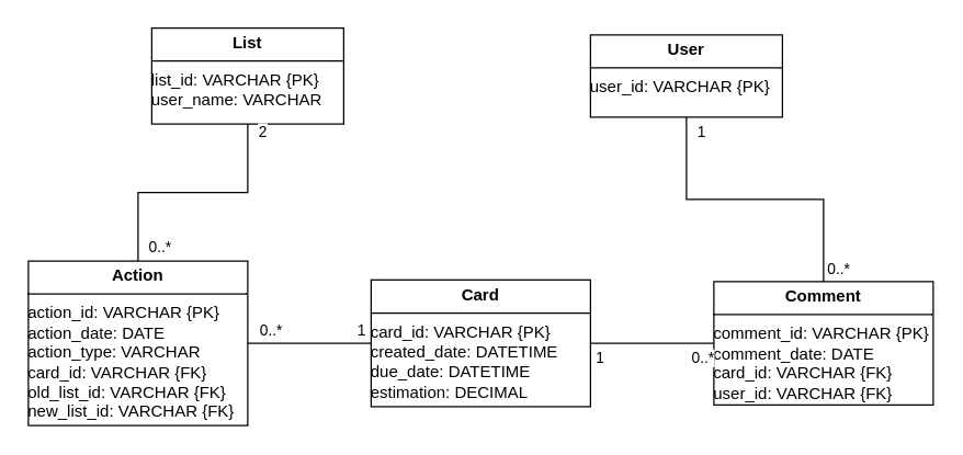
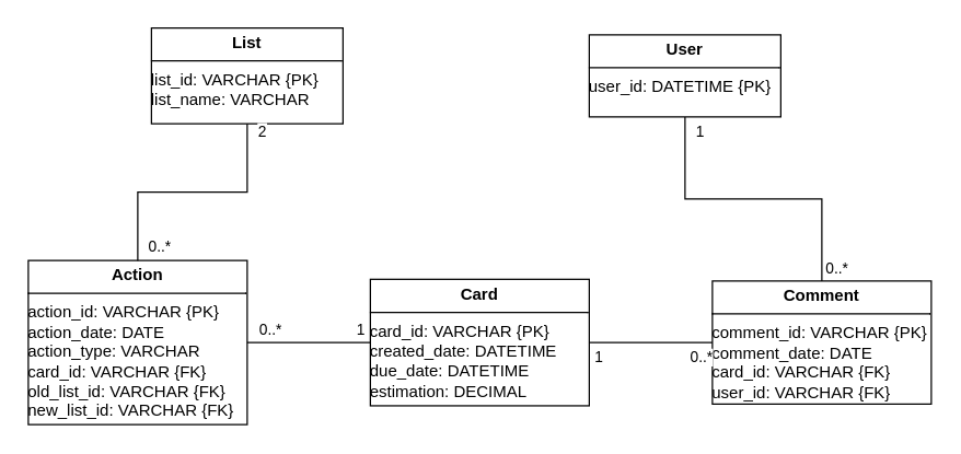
- <mxCell id="4" value="&lt;p style=&quot;margin:0px;margin-top:4px;text-align:center;&quot;&gt;&lt;b&gt;User&lt;/b&gt;&lt;/p&gt;&lt;hr size=&quot;1&quot; style=&quot;border-style:solid;&quot;&gt;user_id: VARCHAR&amp;nbsp;{PK}" style="verticalAlign=top;align=left;overflow=fill;html=1;whiteSpace=wrap;" parent="1" vertex="1"><mxGeometry x="430" y="25" width="140" height="60" as="geometry" /></mxCell>
+ <mxCell id="4" value="&lt;p style=&quot;margin:0px;margin-top:4px;text-align:center;&quot;&gt;&lt;b&gt;User&lt;/b&gt;&lt;/p&gt;&lt;hr size=&quot;1&quot; style=&quot;border-style:solid;&quot;&gt;user_id: DATETIME&amp;nbsp;{PK}" style="verticalAlign=top;align=left;overflow=fill;html=1;whiteSpace=wrap;" parent="1" vertex="1"><mxGeometry x="430" y="25" width="140" height="60" as="geometry" /></mxCell>
- <mxCell id="5" value="&lt;p style=&quot;margin:0px;margin-top:4px;text-align:center;&quot;&gt;&lt;b&gt;List&lt;/b&gt;&lt;br&gt;&lt;/p&gt;&lt;hr size=&quot;1&quot; style=&quot;border-style:solid;&quot;&gt;list_id: VARCHAR&amp;nbsp;{PK}&lt;br&gt;user_name: VARCHAR" style="verticalAlign=top;align=left;overflow=fill;html=1;whiteSpace=wrap;" parent="1" vertex="1"><mxGeometry x="110" y="20" width="140" height="70" as="geometry" /></mxCell>
+ <mxCell id="5" value="&lt;p style=&quot;margin:0px;margin-top:4px;text-align:center;&quot;&gt;&lt;b&gt;List&lt;/b&gt;&lt;br&gt;&lt;/p&gt;&lt;hr size=&quot;1&quot; style=&quot;border-style:solid;&quot;&gt;list_id: VARCHAR&amp;nbsp;{PK}&lt;br&gt;list_name: VARCHAR" style="verticalAlign=top;align=left;overflow=fill;html=1;whiteSpace=wrap;" parent="1" vertex="1"><mxGeometry x="110" y="20" width="140" height="70" as="geometry" /></mxCell>
